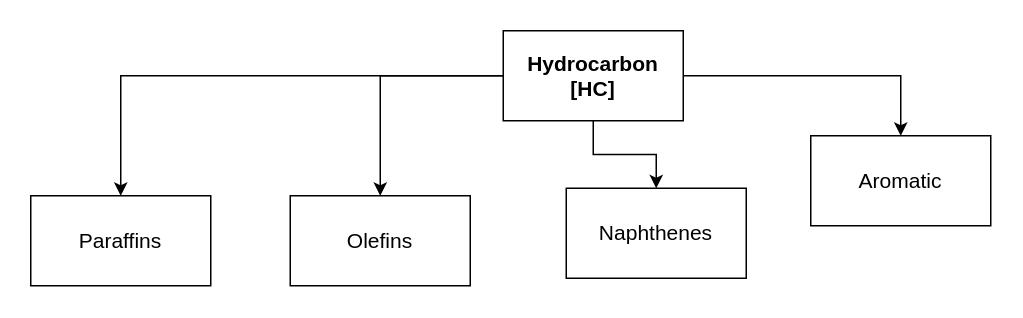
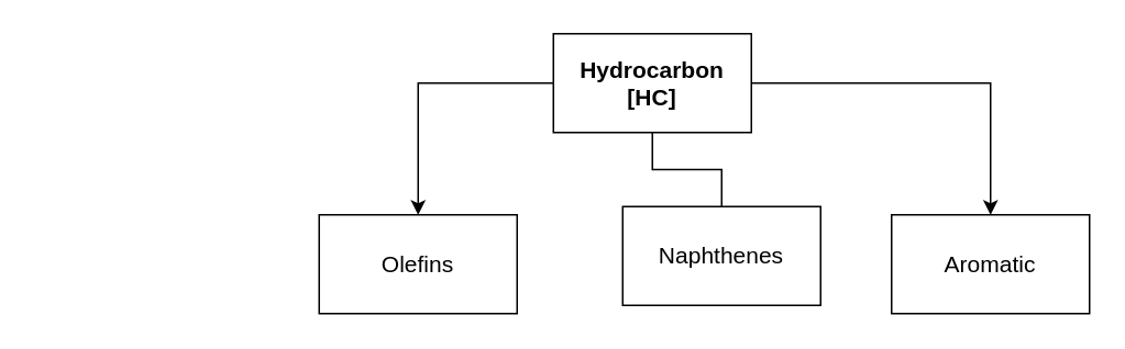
- <mxCell id="2" style="edgeStyle=orthogonalEdgeStyle;rounded=0;orthogonalLoop=1;jettySize=auto;html=1;entryX=0.5;entryY=0;entryDx=0;entryDy=0;" edge="1" parent="1" source="6" target="7"><mxGeometry relative="1" as="geometry" /></mxCell>
- <mxCell id="4" style="edgeStyle=orthogonalEdgeStyle;rounded=0;orthogonalLoop=1;jettySize=auto;html=1;" edge="1" parent="1" source="6" target="9"><mxGeometry relative="1" as="geometry" /></mxCell>
+ <mxCell id="4" style="edgeStyle=orthogonalEdgeStyle;rounded=0;orthogonalLoop=1;jettySize=auto;html=1;endArrow=none;" edge="1" parent="1" source="6" target="9"><mxGeometry relative="1" as="geometry" /></mxCell>
- <mxCell id="8" value="Aromatic" style="rounded=0;whiteSpace=wrap;html=1;fontSize=14;fontStyle=0" vertex="1" parent="1"><mxGeometry x="540" y="90" width="120" height="60" as="geometry" /></mxCell>
+ <mxCell id="8" value="Aromatic" style="rounded=0;whiteSpace=wrap;html=1;fontSize=14;fontStyle=0" vertex="1" parent="1"><mxGeometry x="540" y="130" width="120" height="60" as="geometry" /></mxCell>
- <mxCell id="7" value="Paraffins" style="rounded=0;whiteSpace=wrap;html=1;fontSize=14;fontStyle=0" vertex="1" parent="1"><mxGeometry x="20" y="130" width="120" height="60" as="geometry" /></mxCell>
